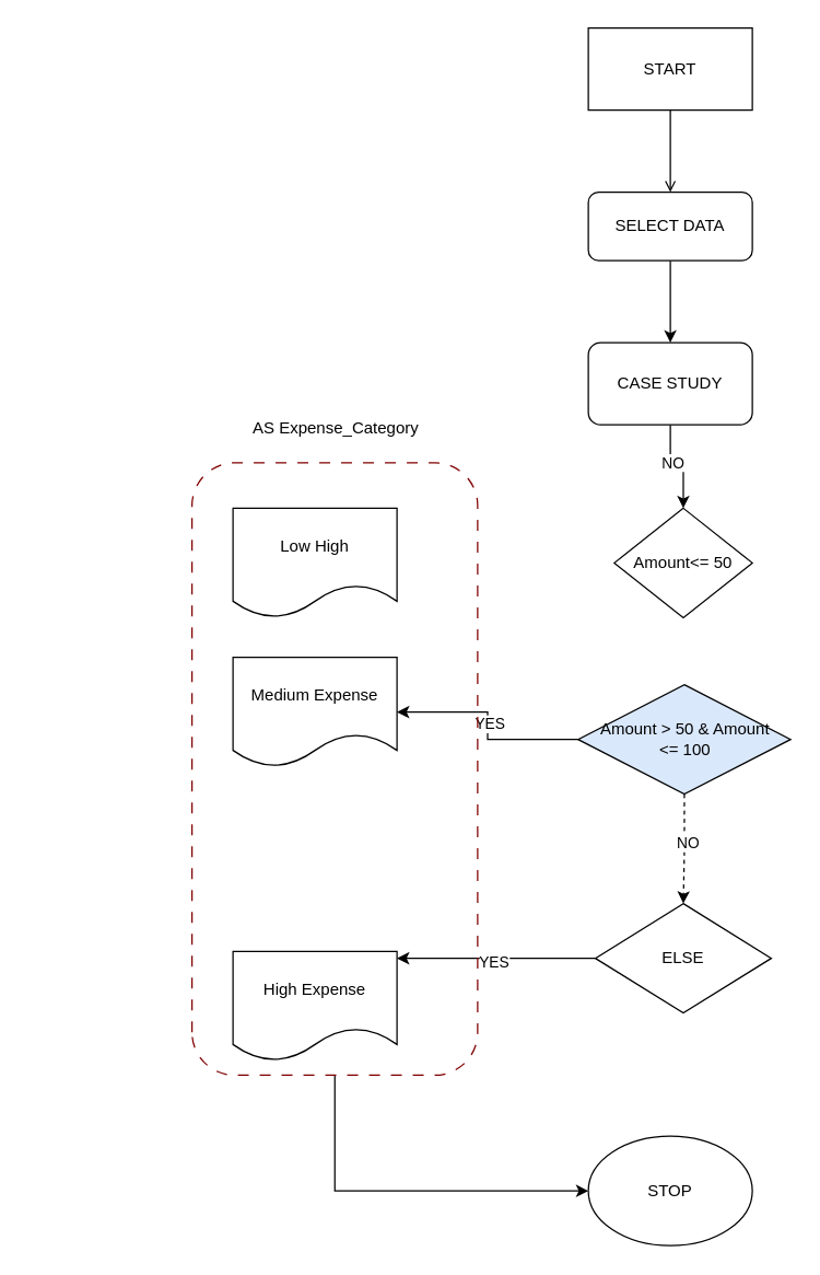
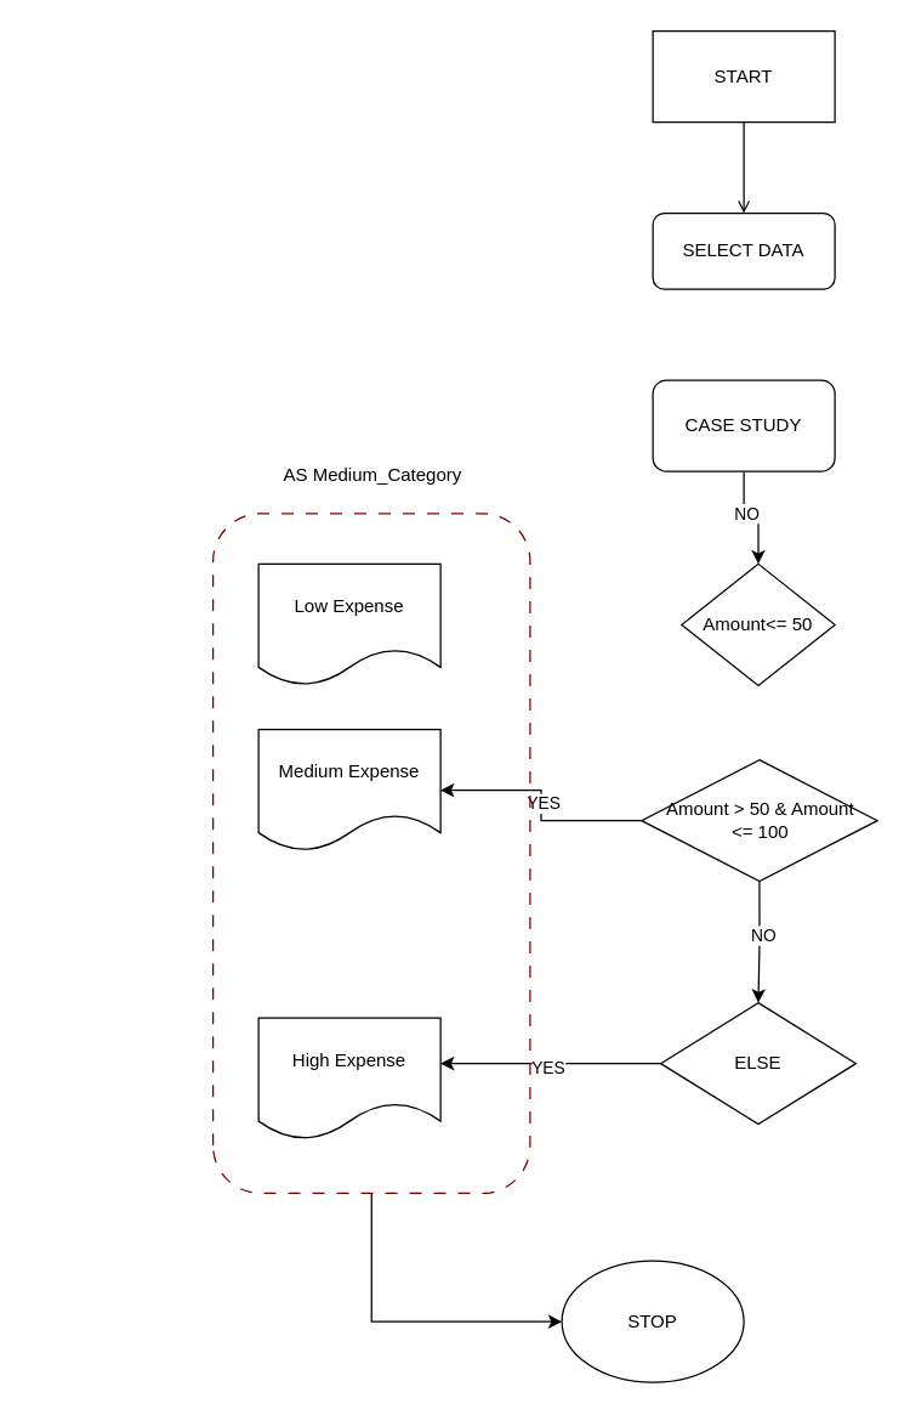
- <mxCell id="4" style="edgeStyle=orthogonalEdgeStyle;rounded=0;orthogonalLoop=1;jettySize=auto;html=1;exitX=0.5;exitY=1;exitDx=0;exitDy=0;entryX=0.5;entryY=0;entryDx=0;entryDy=0;" edge="1" parent="1" source="5" target="8"><mxGeometry relative="1" as="geometry" /></mxCell>
- <mxCell id="23" value="AS Expense_Category" style="text;html=1;align=center;verticalAlign=middle;resizable=0;points=[];autosize=1;strokeColor=none;fillColor=none;" vertex="1" parent="1"><mxGeometry x="170" y="298" width="150" height="30" as="geometry" /></mxCell>
+ <mxCell id="23" value="AS Medium_Category" style="text;html=1;align=center;verticalAlign=middle;resizable=0;points=[];autosize=1;strokeColor=none;fillColor=none;" vertex="1" parent="1"><mxGeometry x="170" y="298" width="150" height="30" as="geometry" /></mxCell>
- <mxCell id="18" value="Low High" style="shape=document;whiteSpace=wrap;html=1;boundedLbl=1;" vertex="1" parent="1"><mxGeometry x="170" y="371" width="120" height="80" as="geometry" /></mxCell>
+ <mxCell id="18" value="Low Expense" style="shape=document;whiteSpace=wrap;html=1;boundedLbl=1;" vertex="1" parent="1"><mxGeometry x="170" y="371" width="120" height="80" as="geometry" /></mxCell>
- <mxCell id="14" value="&lt;div&gt;Amount &amp;gt; 50 &amp;amp; Amount&lt;/div&gt;&lt;div&gt;&amp;lt;= 100&lt;br&gt;&lt;/div&gt;" style="rhombus;whiteSpace=wrap;html=1;fillColor=#dae8fc;" vertex="1" parent="1"><mxGeometry x="422.5" y="500" width="155.5" height="80" as="geometry" /></mxCell>
+ <mxCell id="14" value="&lt;div&gt;Amount &amp;gt; 50 &amp;amp; Amount&lt;/div&gt;&lt;div&gt;&amp;lt;= 100&lt;br&gt;&lt;/div&gt;" style="rhombus;whiteSpace=wrap;html=1;" vertex="1" parent="1"><mxGeometry x="422.5" y="500" width="155.5" height="80" as="geometry" /></mxCell>
- <mxCell id="10" style="edgeStyle=orthogonalEdgeStyle;rounded=0;orthogonalLoop=1;jettySize=auto;html=1;exitX=0.5;exitY=1;exitDx=0;exitDy=0;entryX=0.5;entryY=0;entryDx=0;entryDy=0;dashed=1;" edge="1" parent="1" source="14" target="17"><mxGeometry relative="1" as="geometry" /></mxCell>
+ <mxCell id="10" style="edgeStyle=orthogonalEdgeStyle;rounded=0;orthogonalLoop=1;jettySize=auto;html=1;exitX=0.5;exitY=1;exitDx=0;exitDy=0;entryX=0.5;entryY=0;entryDx=0;entryDy=0;" edge="1" parent="1" source="14" target="17"><mxGeometry relative="1" as="geometry" /></mxCell>
- <mxCell id="20" value="High Expense" style="shape=document;whiteSpace=wrap;html=1;boundedLbl=1;" vertex="1" parent="1"><mxGeometry x="170" y="695" width="120" height="80" as="geometry" /></mxCell>
+ <mxCell id="20" value="High Expense" style="shape=document;whiteSpace=wrap;html=1;boundedLbl=1;" vertex="1" parent="1"><mxGeometry x="170" y="670" width="120" height="80" as="geometry" /></mxCell>
- <mxCell id="24" value="STOP" style="ellipse;whiteSpace=wrap;html=1;" vertex="1" parent="1"><mxGeometry x="430" y="830" width="120" height="80" as="geometry" /></mxCell>
+ <mxCell id="24" value="STOP" style="ellipse;whiteSpace=wrap;html=1;" vertex="1" parent="1"><mxGeometry x="370" y="830" width="120" height="80" as="geometry" /></mxCell>
